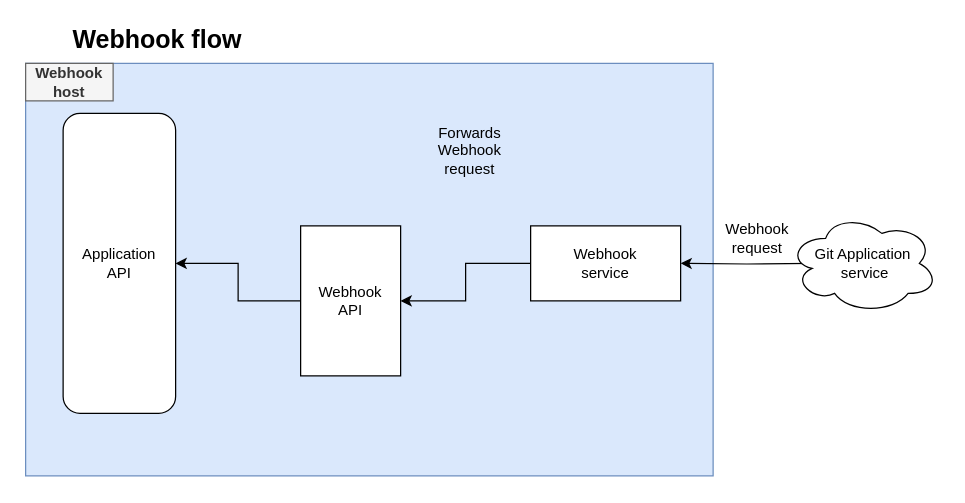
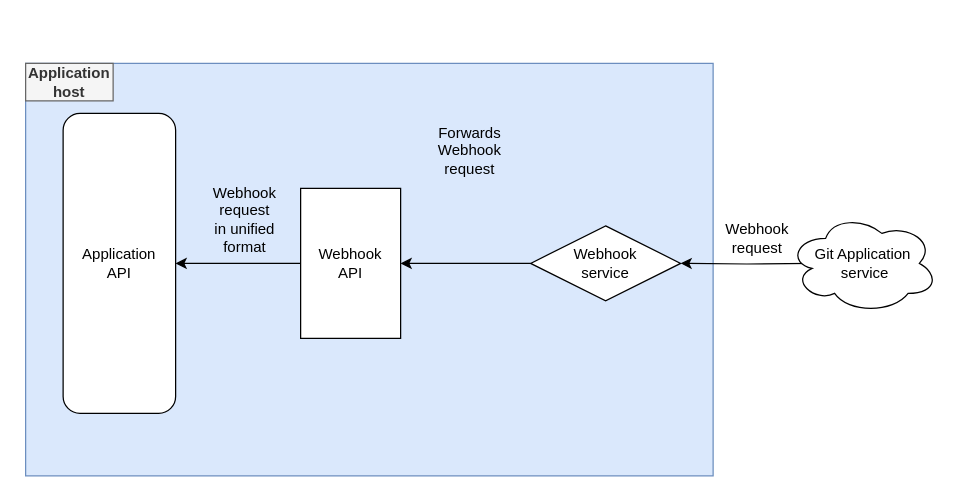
- <mxCell id="13" value="&lt;font style=&quot;font-size: 20px&quot;&gt;&lt;b&gt;Webhook flow&lt;/b&gt;&lt;/font&gt;" style="text;html=1;align=center;verticalAlign=middle;resizable=0;points=[];autosize=1;" vertex="1" parent="1"><mxGeometry x="50" y="20" width="150" height="20" as="geometry" /></mxCell>
- <mxCell id="14" value="&lt;b&gt;Webhook host&lt;/b&gt;" style="whiteSpace=wrap;html=1;fillColor=#f5f5f5;strokeColor=#666666;fontColor=#333333;" vertex="1" parent="1"><mxGeometry x="20" y="50" width="70" height="30" as="geometry" /></mxCell>
+ <mxCell id="14" value="&lt;b&gt;Application host&lt;/b&gt;" style="whiteSpace=wrap;html=1;fillColor=#f5f5f5;strokeColor=#666666;fontColor=#333333;" vertex="1" parent="1"><mxGeometry x="20" y="50" width="70" height="30" as="geometry" /></mxCell>
+ <mxCell id="12" value="Webhook&lt;br&gt;request&lt;br&gt;in unified&lt;br&gt;format" style="text;html=1;align=center;verticalAlign=middle;resizable=0;points=[];autosize=1;" vertex="1" parent="1"><mxGeometry x="160" y="145" width="70" height="60" as="geometry" /></mxCell>
- <mxCell id="6" value="Webhook&lt;br&gt;service" style="rounded=0;whiteSpace=wrap;html=1;" vertex="1" parent="1"><mxGeometry x="424" y="180" width="120" height="60" as="geometry" /></mxCell>
+ <mxCell id="6" value="Webhook&lt;br&gt;service" style="rhombus;whiteSpace=wrap;html=1;" vertex="1" parent="1"><mxGeometry x="424" y="180" width="120" height="60" as="geometry" /></mxCell>
- <mxCell id="9" value="Webhook&lt;br&gt;API" style="rounded=0;whiteSpace=wrap;html=1;" vertex="1" parent="1"><mxGeometry x="240" y="180" width="80" height="120" as="geometry" /></mxCell>
+ <mxCell id="9" value="Webhook&lt;br&gt;API" style="rounded=0;whiteSpace=wrap;html=1;" vertex="1" parent="1"><mxGeometry x="240" y="150" width="80" height="120" as="geometry" /></mxCell>
